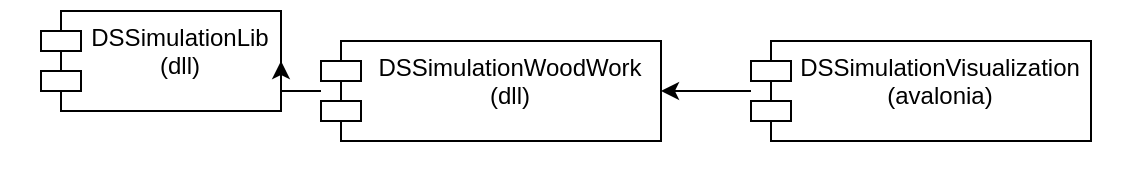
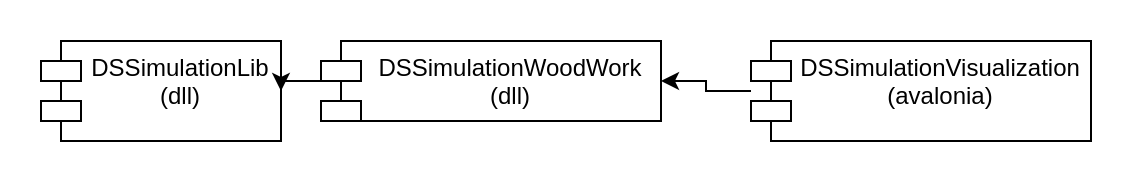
- <mxCell id="2" value="DSSimulationLib&lt;div&gt;(dll)&lt;/div&gt;" style="shape=module;align=left;spacingLeft=20;align=center;verticalAlign=top;whiteSpace=wrap;html=1;" parent="1" vertex="1"><mxGeometry x="20" y="5" width="120" height="50" as="geometry" /></mxCell>
+ <mxCell id="2" value="DSSimulationLib&lt;div&gt;(dll)&lt;/div&gt;" style="shape=module;align=left;spacingLeft=20;align=center;verticalAlign=top;whiteSpace=wrap;html=1;" parent="1" vertex="1"><mxGeometry x="20" y="20" width="120" height="50" as="geometry" /></mxCell>
- <mxCell id="4" value="DSSimulationWoodWork&lt;div&gt;(dll&lt;span style=&quot;background-color: transparent; color: light-dark(rgb(0, 0, 0), rgb(255, 255, 255));&quot;&gt;)&lt;/span&gt;&lt;/div&gt;" style="shape=module;align=left;spacingLeft=20;align=center;verticalAlign=top;whiteSpace=wrap;html=1;" parent="1" vertex="1"><mxGeometry x="160" y="20" width="170" height="50" as="geometry" /></mxCell>
+ <mxCell id="4" value="DSSimulationWoodWork&lt;div&gt;(dll&lt;span style=&quot;background-color: transparent; color: light-dark(rgb(0, 0, 0), rgb(255, 255, 255));&quot;&gt;)&lt;/span&gt;&lt;/div&gt;" style="shape=module;align=left;spacingLeft=20;align=center;verticalAlign=top;whiteSpace=wrap;html=1;" parent="1" vertex="1"><mxGeometry x="160" y="20" width="170" height="40" as="geometry" /></mxCell>
